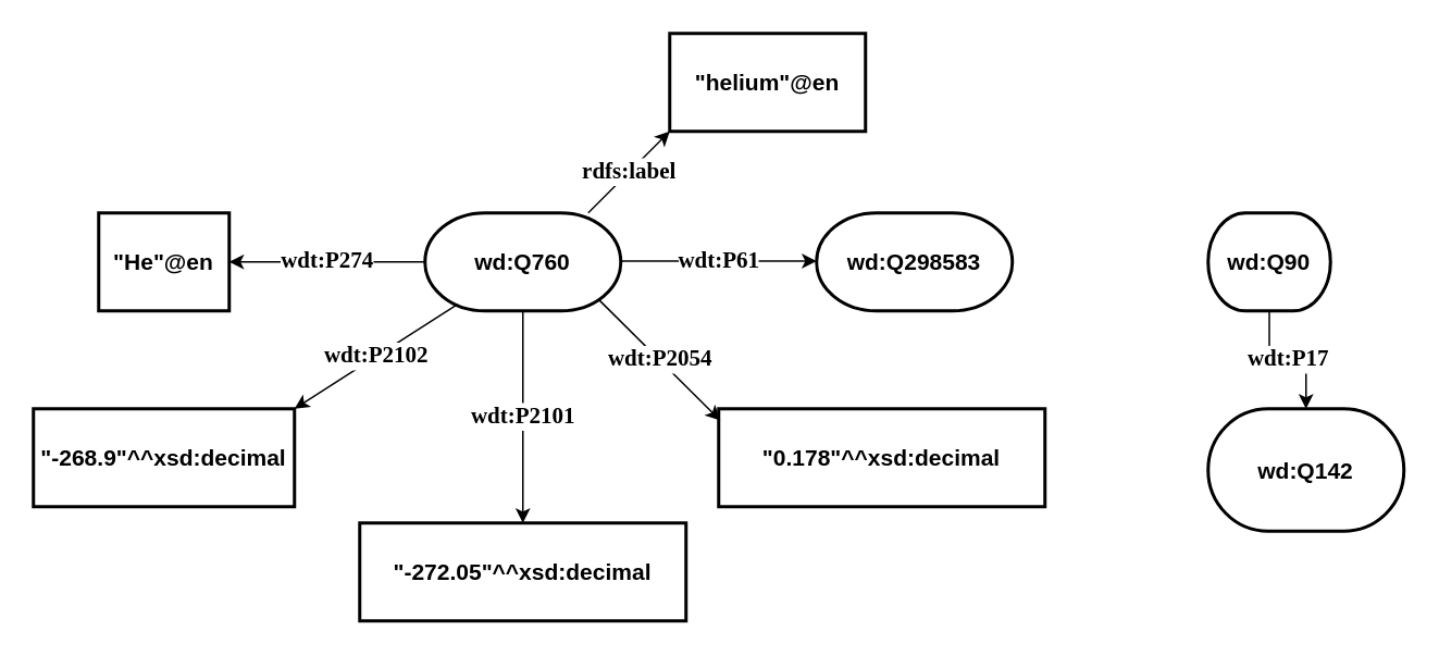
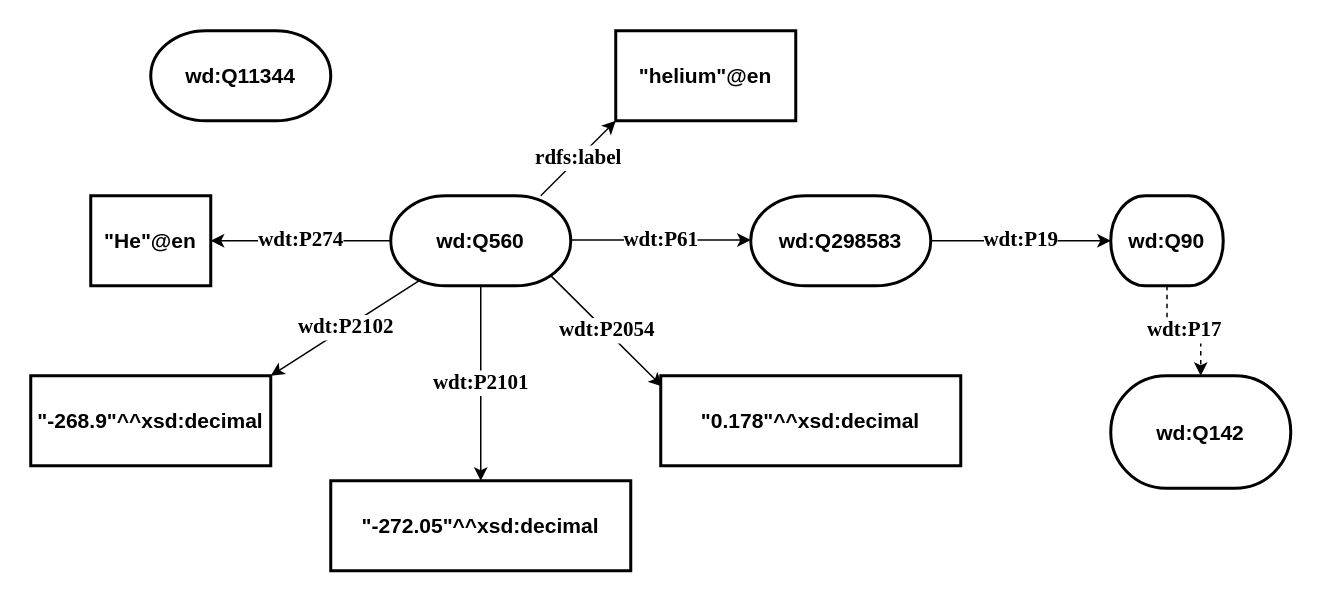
+ <mxCell id="6" value="&lt;b&gt;&lt;font style=&quot;font-size: 14px;&quot;&gt;wd:Q11344&lt;/font&gt;&lt;/b&gt;" style="strokeWidth=2;html=1;shape=mxgraph.flowchart.terminator;whiteSpace=wrap;" parent="1" vertex="1"><mxGeometry x="100" y="20" width="120" height="60" as="geometry" /></mxCell>
- <mxCell id="4" value="&lt;b&gt;&lt;font style=&quot;font-size: 14px;&quot;&gt;wd:Q760&lt;/font&gt;&lt;/b&gt;" style="strokeWidth=2;html=1;shape=mxgraph.flowchart.terminator;whiteSpace=wrap;" parent="1" vertex="1"><mxGeometry x="260" y="130" width="120" height="60" as="geometry" /></mxCell>
+ <mxCell id="4" value="&lt;b&gt;&lt;font style=&quot;font-size: 14px;&quot;&gt;wd:Q560&lt;/font&gt;&lt;/b&gt;" style="strokeWidth=2;html=1;shape=mxgraph.flowchart.terminator;whiteSpace=wrap;" parent="1" vertex="1"><mxGeometry x="260" y="130" width="120" height="60" as="geometry" /></mxCell>
+ <mxCell id="12" value="&lt;b&gt;&lt;font face=&quot;Georgia&quot; style=&quot;font-size: 14px;&quot;&gt;wdt:P19&lt;/font&gt;&lt;/b&gt;" style="edgeStyle=orthogonalEdgeStyle;rounded=0;orthogonalLoop=1;jettySize=auto;html=1;fontSize=12;" parent="1" source="13" target="11" edge="1"><mxGeometry relative="1" as="geometry" /></mxCell>
- <mxCell id="10" value="&lt;b&gt;&lt;font face=&quot;Georgia&quot; style=&quot;font-size: 14px;&quot;&gt;wdt:P17&lt;/font&gt;&lt;/b&gt;" style="edgeStyle=orthogonalEdgeStyle;rounded=0;orthogonalLoop=1;jettySize=auto;html=1;fontSize=12;" parent="1" source="11" target="14" edge="1"><mxGeometry relative="1" as="geometry" /></mxCell>
+ <mxCell id="10" value="&lt;b&gt;&lt;font face=&quot;Georgia&quot; style=&quot;font-size: 14px;&quot;&gt;wdt:P17&lt;/font&gt;&lt;/b&gt;" style="edgeStyle=orthogonalEdgeStyle;rounded=0;orthogonalLoop=1;jettySize=auto;html=1;fontSize=12;dashed=1;" parent="1" source="11" target="14" edge="1"><mxGeometry relative="1" as="geometry" /></mxCell>
